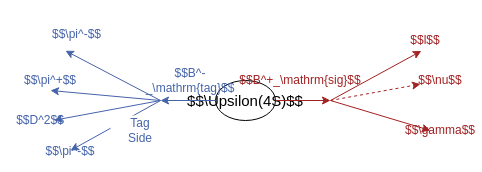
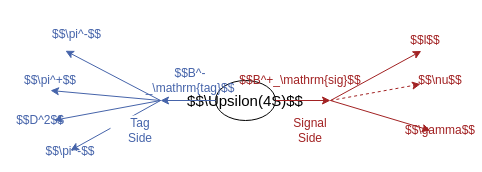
+ <mxCell id="21" value="Signal Side" style="text;html=1;strokeColor=none;fillColor=#ffffff;align=center;verticalAlign=middle;whiteSpace=wrap;rounded=0;fontColor=#A22223;" parent="1" vertex="1"><mxGeometry x="280" y="115" width="60" height="30" as="geometry" /></mxCell>
